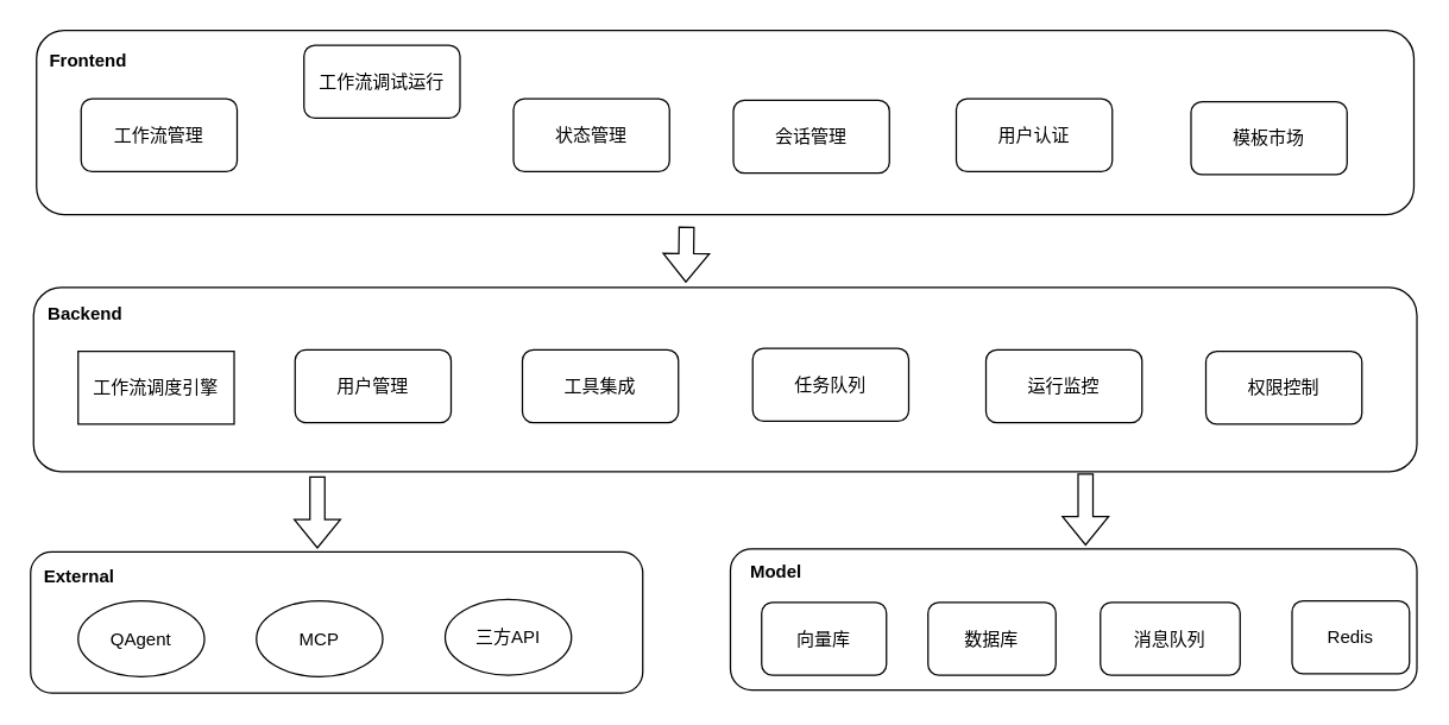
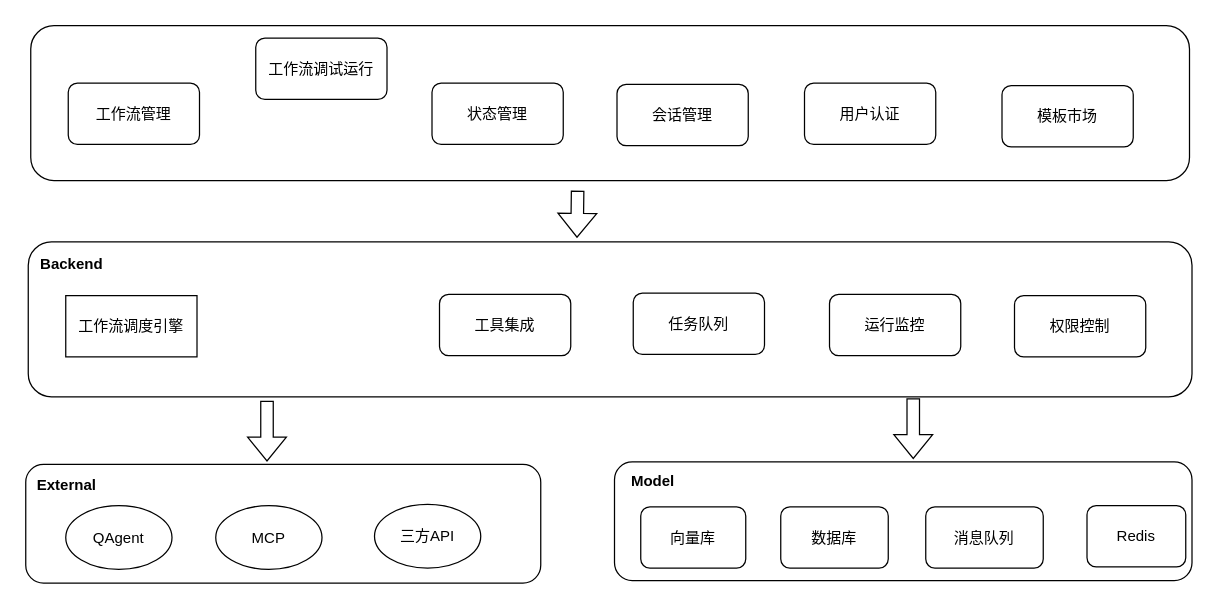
- <mxCell id="3" value="Frontend" style="text;html=1;whiteSpace=wrap;strokeColor=none;fillColor=none;align=center;verticalAlign=middle;rounded=0;fontStyle=1" vertex="1" parent="1"><mxGeometry x="29" y="26" width="60" height="30" as="geometry" /></mxCell>
- <mxCell id="12" value="&lt;font style=&quot;color: rgb(0, 0, 0);&quot;&gt;用户管理&lt;/font&gt;" style="rounded=1;whiteSpace=wrap;html=1;fillColor=none;strokeColor=default;fontColor=#ffffff;" vertex="1" parent="1"><mxGeometry x="198" y="235" width="105" height="49" as="geometry" /></mxCell>
